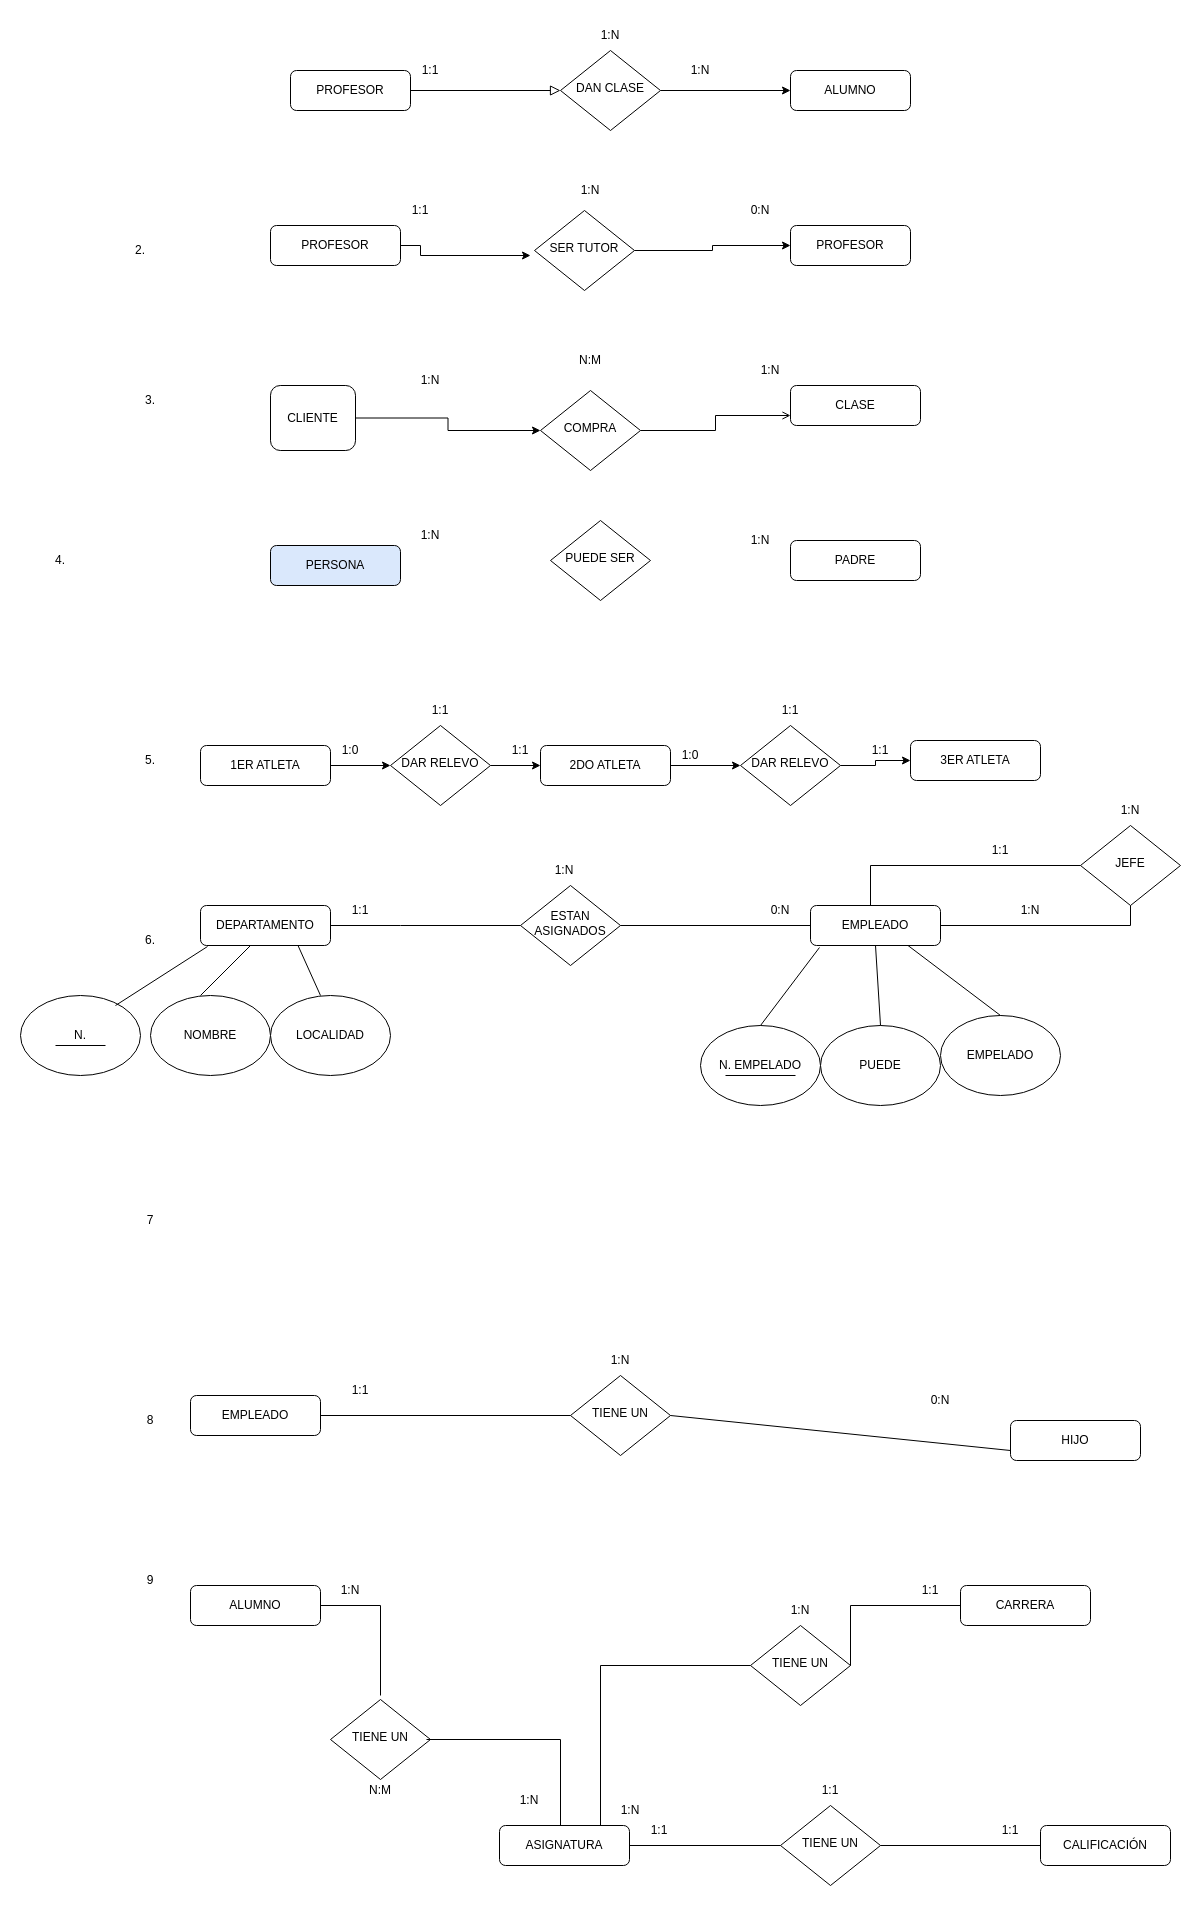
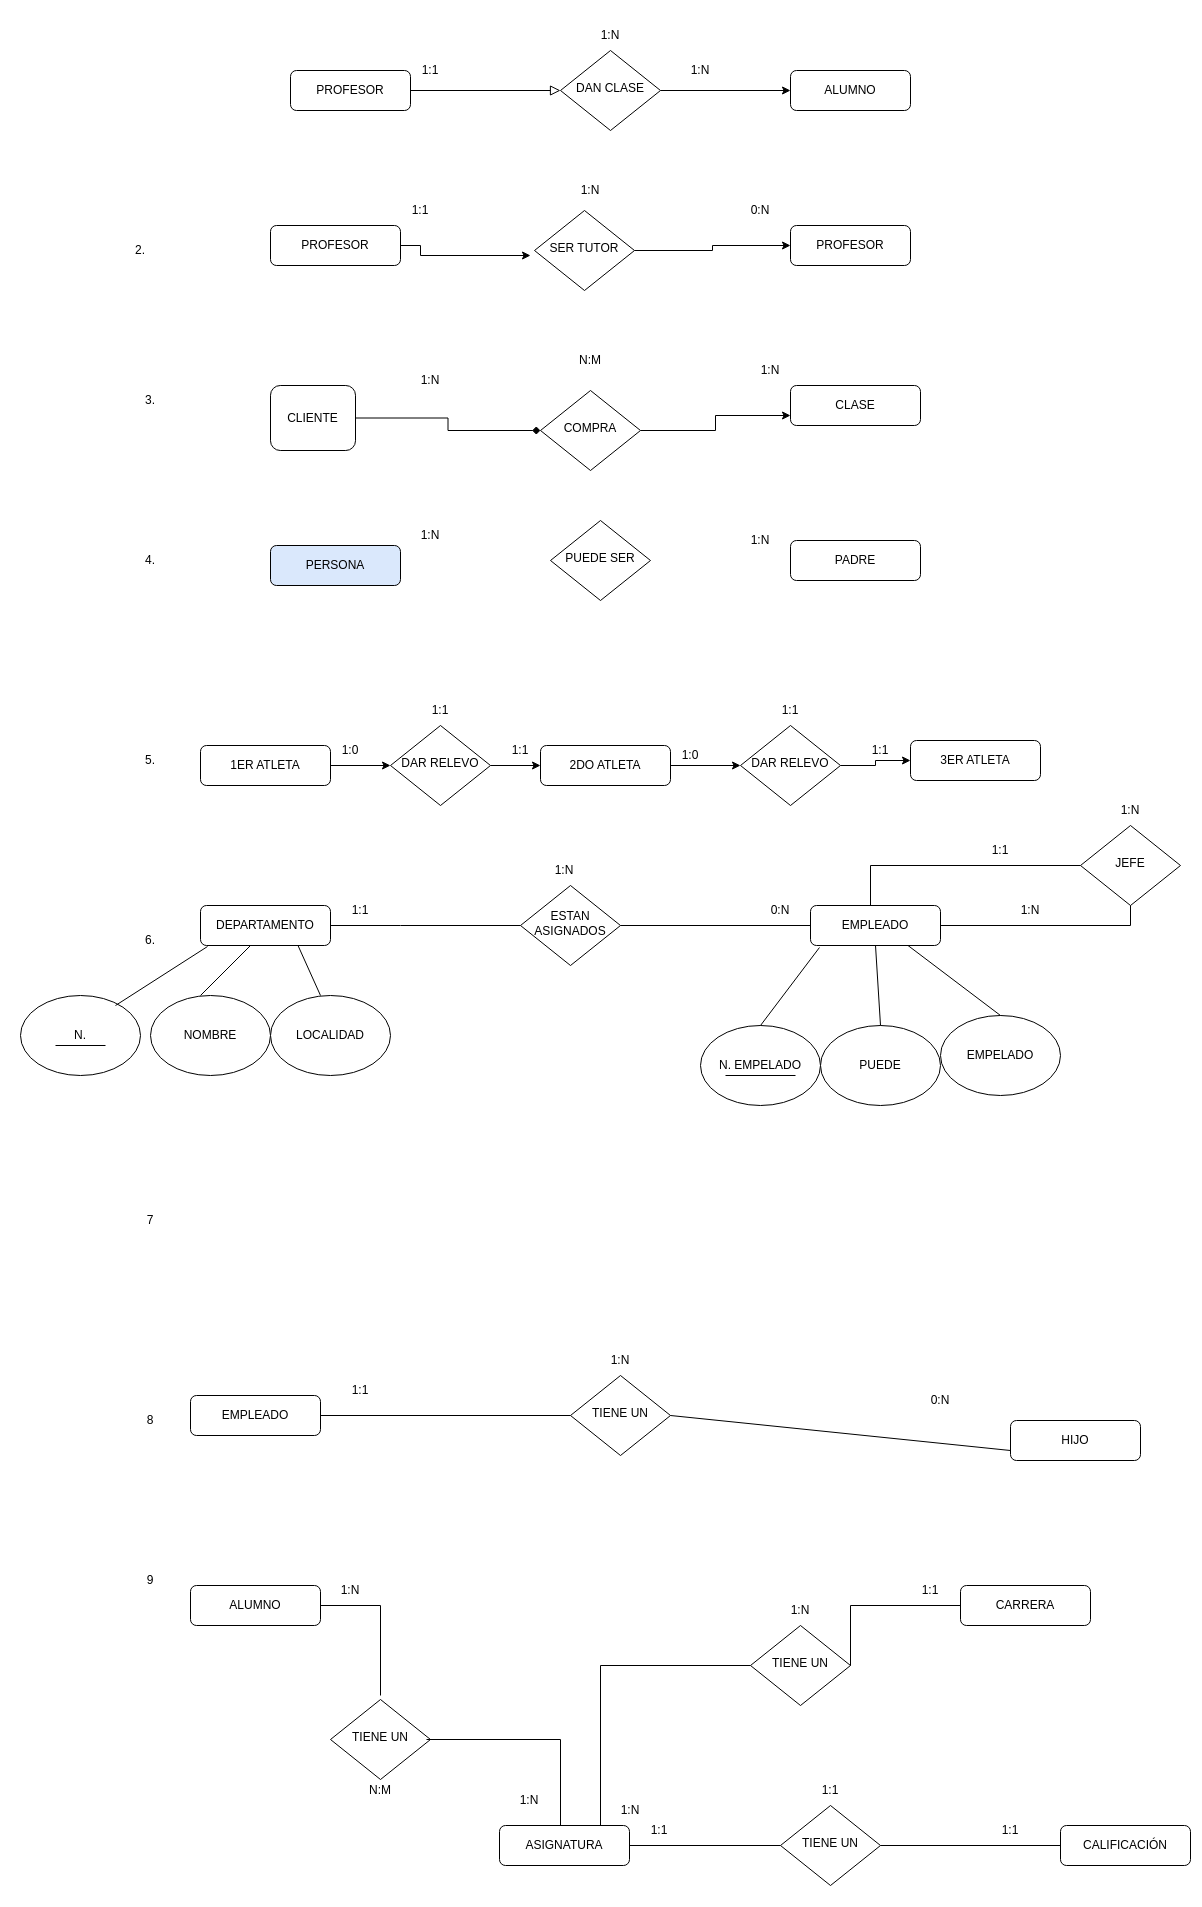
- <mxCell id="24" style="edgeStyle=orthogonalEdgeStyle;rounded=0;orthogonalLoop=1;jettySize=auto;html=1;exitX=1;exitY=0.5;exitDx=0;exitDy=0;entryX=0;entryY=0.75;entryDx=0;entryDy=0;endArrow=open;" parent="1" source="25" target="22" edge="1"><mxGeometry relative="1" as="geometry" /></mxCell>
+ <mxCell id="24" style="edgeStyle=orthogonalEdgeStyle;rounded=0;orthogonalLoop=1;jettySize=auto;html=1;exitX=1;exitY=0.5;exitDx=0;exitDy=0;entryX=0;entryY=0.75;entryDx=0;entryDy=0;" parent="1" source="25" target="22" edge="1"><mxGeometry relative="1" as="geometry" /></mxCell>
- <mxCell id="20" style="edgeStyle=orthogonalEdgeStyle;rounded=0;orthogonalLoop=1;jettySize=auto;html=1;exitX=1;exitY=0.5;exitDx=0;exitDy=0;" parent="1" source="21" target="25" edge="1"><mxGeometry relative="1" as="geometry" /></mxCell>
+ <mxCell id="20" style="edgeStyle=orthogonalEdgeStyle;rounded=0;orthogonalLoop=1;jettySize=auto;html=1;exitX=1;exitY=0.5;exitDx=0;exitDy=0;endArrow=diamond;" parent="1" source="21" target="25" edge="1"><mxGeometry relative="1" as="geometry" /></mxCell>
- <mxCell id="29" value="4." style="text;html=1;align=center;verticalAlign=middle;whiteSpace=wrap;rounded=0;" parent="1" vertex="1"><mxGeometry x="30" y="545" width="60" height="30" as="geometry" /></mxCell>
+ <mxCell id="29" value="4." style="text;html=1;align=center;verticalAlign=middle;whiteSpace=wrap;rounded=0;" parent="1" vertex="1"><mxGeometry y="545" width="60" height="30" as="geometry" x="120" /></mxCell>
- <mxCell id="94" value="CALIFICACIÓN" style="rounded=1;whiteSpace=wrap;html=1;fontSize=12;glass=0;strokeWidth=1;shadow=0;" vertex="1" parent="1"><mxGeometry x="1040" y="1825" width="130" height="40" as="geometry" /></mxCell>
+ <mxCell id="94" value="CALIFICACIÓN" style="rounded=1;whiteSpace=wrap;html=1;fontSize=12;glass=0;strokeWidth=1;shadow=0;" vertex="1" parent="1"><mxGeometry x="1060" y="1825" width="130" height="40" as="geometry" /></mxCell>
